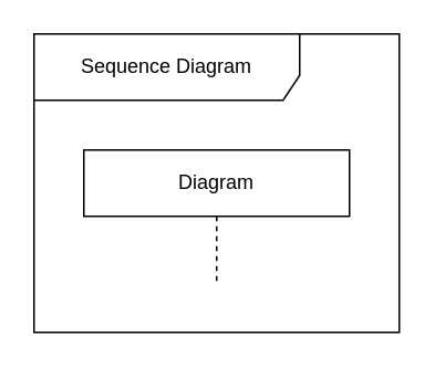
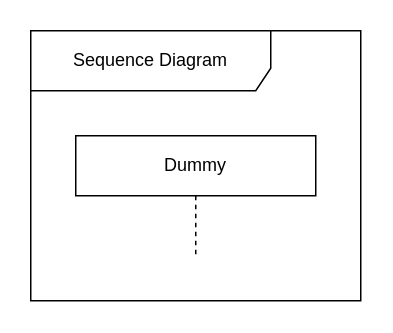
- <mxCell id="3" value="Diagram" parent="1" style="shape=umlLifeline;perimeter=lifelinePerimeter;whiteSpace=wrap;html=1;container=1;dropTarget=0;collapsible=0;recursiveResize=0;outlineConnect=0;portConstraint=eastwest;newEdgeStyle={&quot;curved&quot;:0,&quot;rounded&quot;:0};" vertex="1"><mxGeometry x="50" y="90" width="160" height="80" as="geometry" /></mxCell>
+ <mxCell id="3" value="Dummy" parent="1" style="shape=umlLifeline;perimeter=lifelinePerimeter;whiteSpace=wrap;html=1;container=1;dropTarget=0;collapsible=0;recursiveResize=0;outlineConnect=0;portConstraint=eastwest;newEdgeStyle={&quot;curved&quot;:0,&quot;rounded&quot;:0};" vertex="1"><mxGeometry x="50" y="90" width="160" height="80" as="geometry" /></mxCell>
